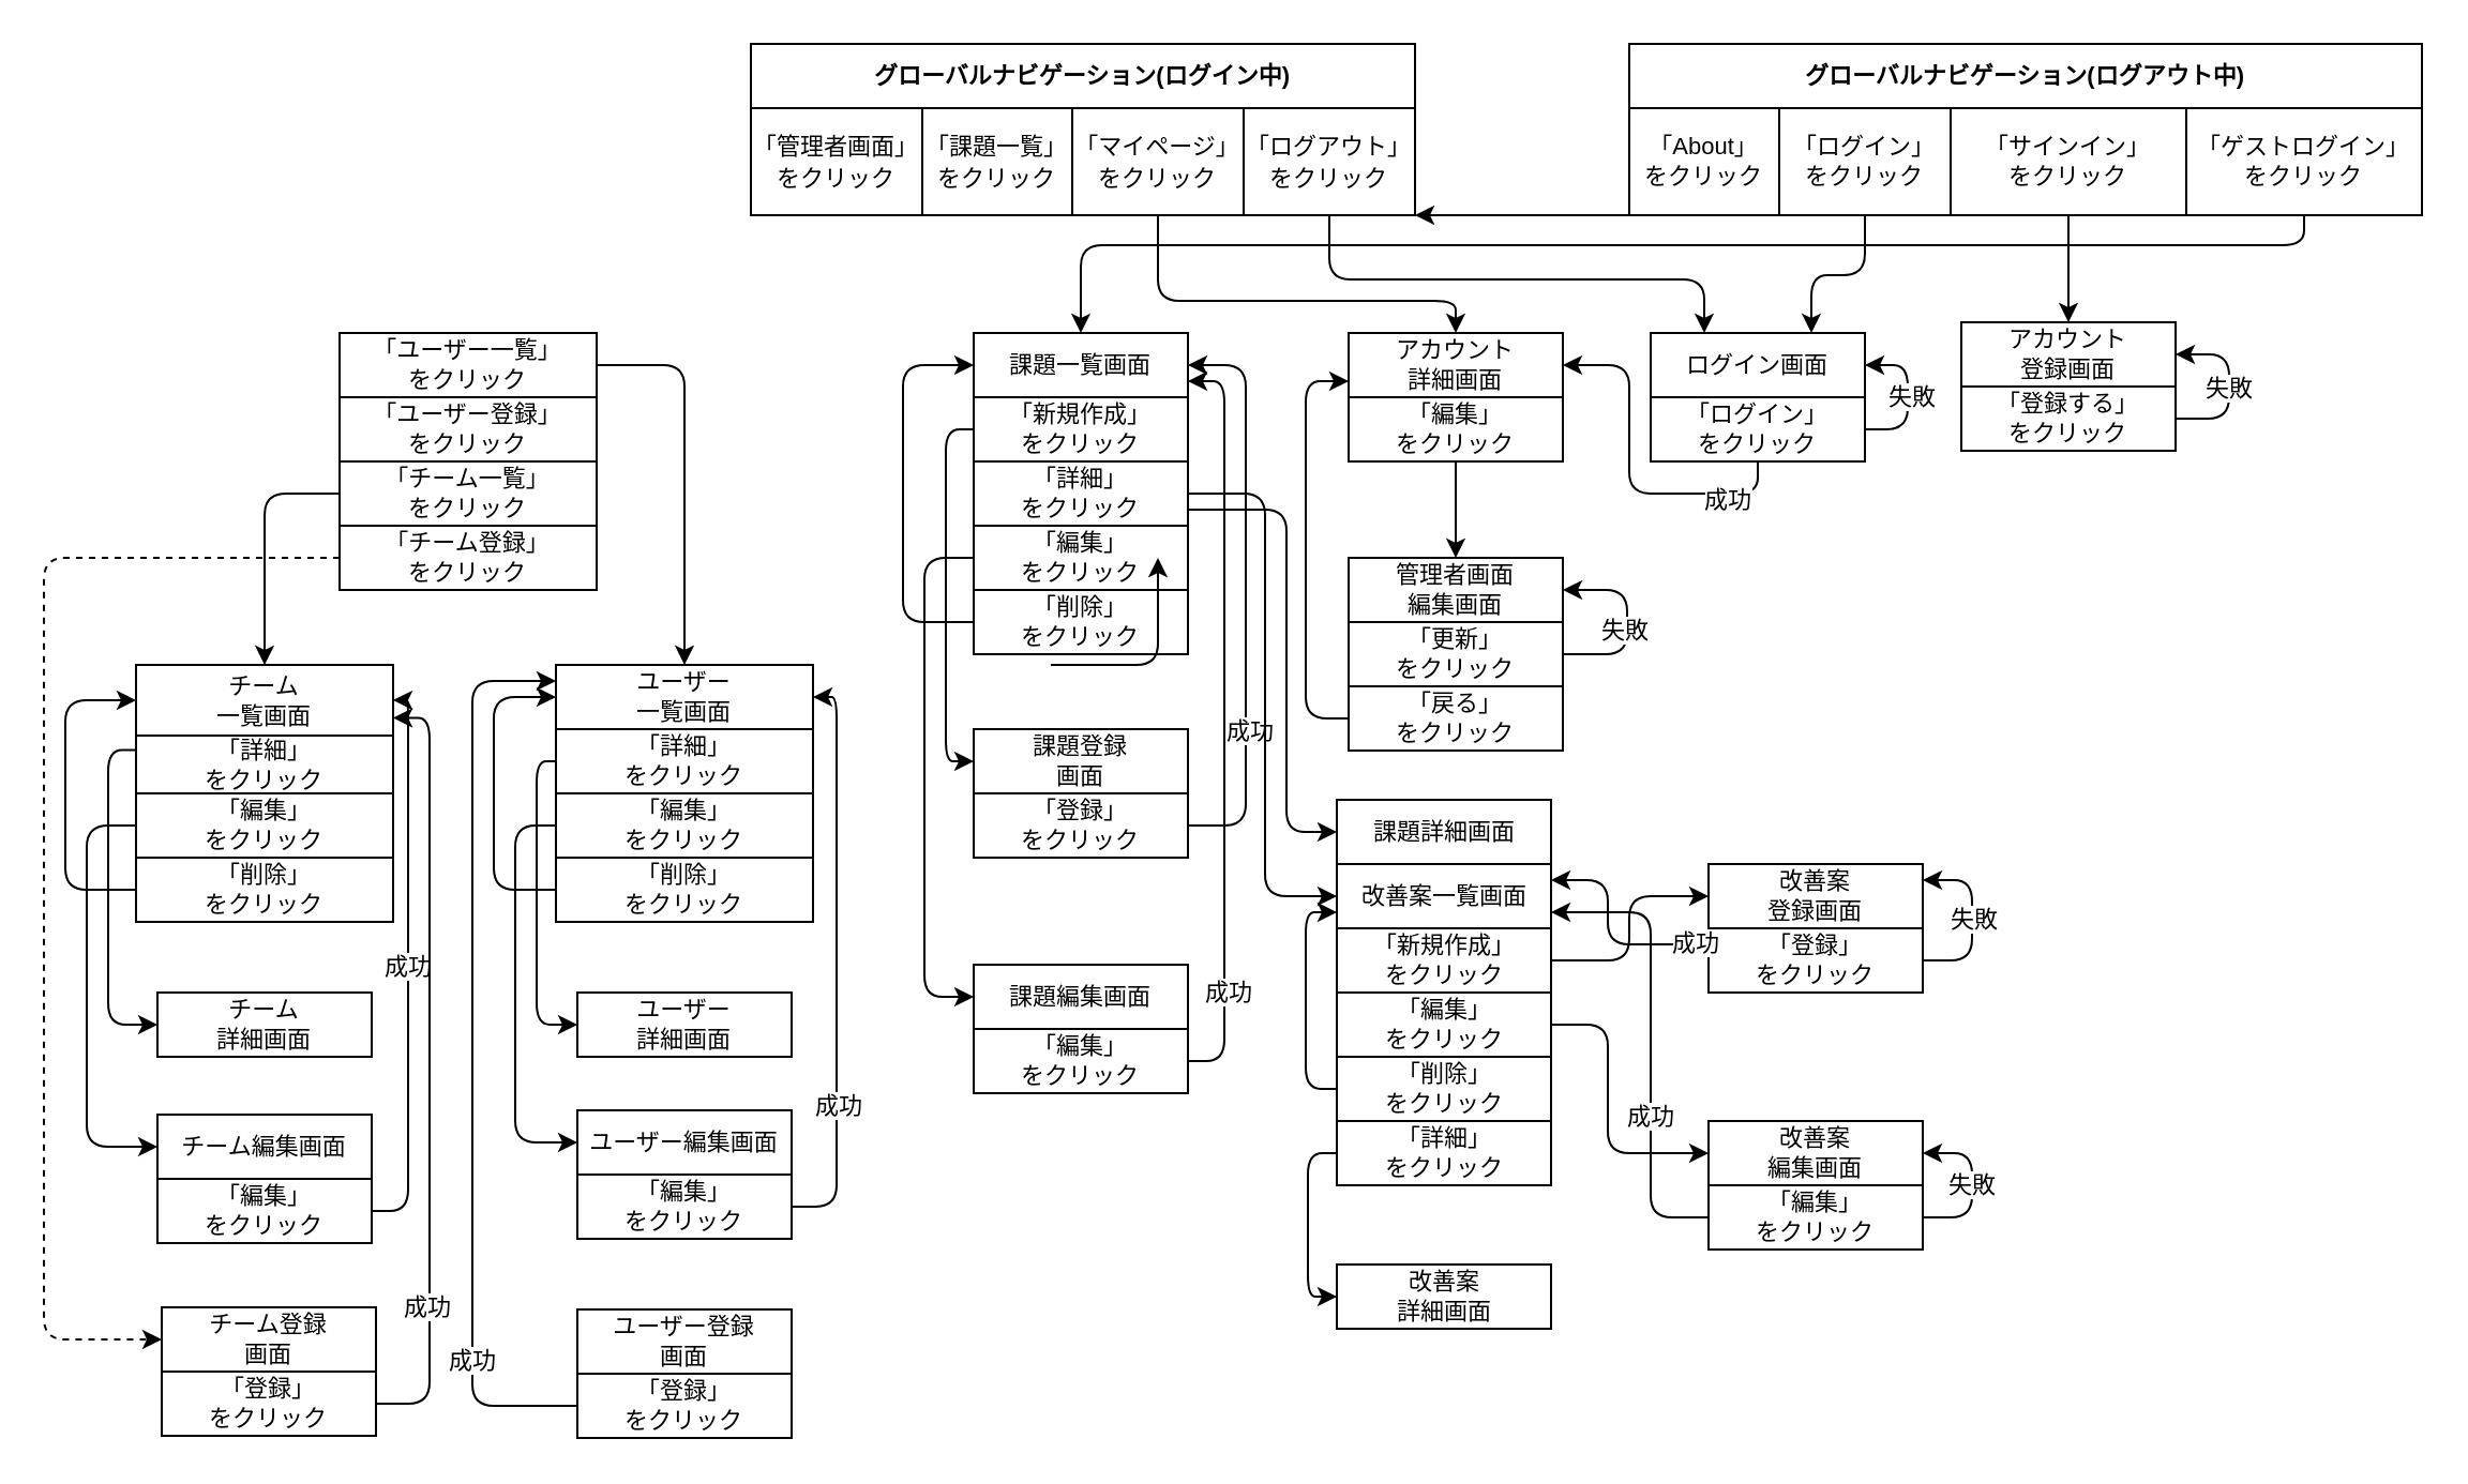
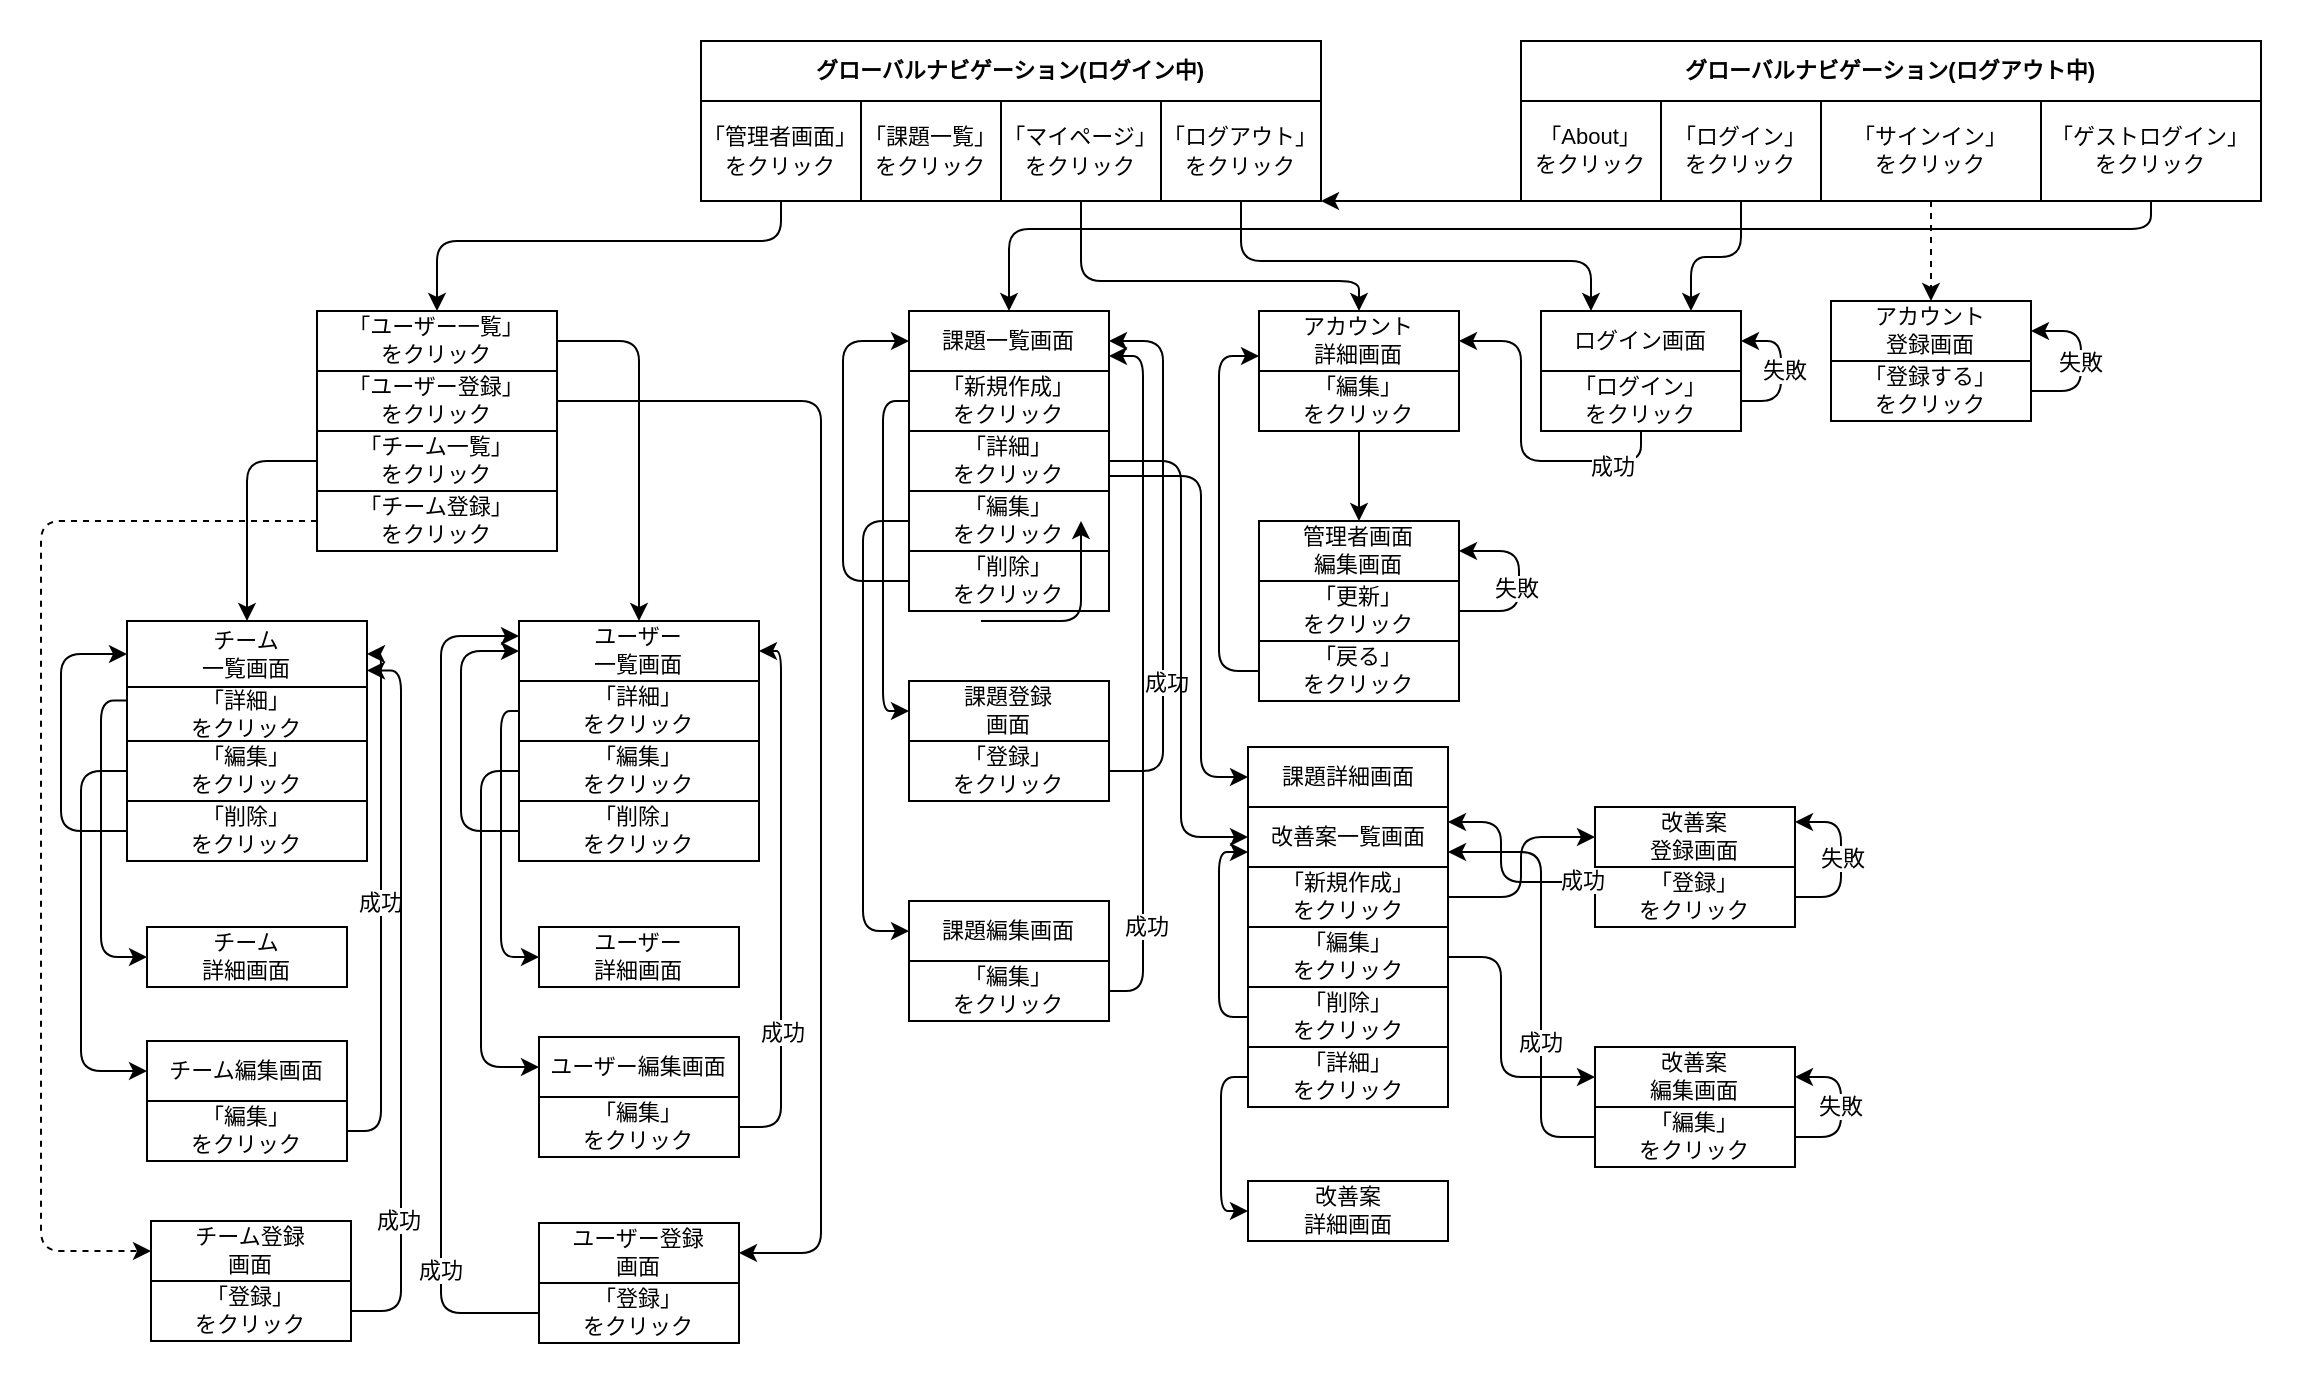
+ <mxCell id="147" value="" style="edgeStyle=segmentEdgeStyle;endArrow=classic;html=1;fontSize=11;exitX=0.5;exitY=1;exitDx=0;exitDy=0;entryX=0.5;entryY=0;entryDx=0;entryDy=0;" edge="1" parent="1" source="94" target="121"><mxGeometry width="50" height="50" relative="1" as="geometry"><mxPoint x="490" y="310" as="sourcePoint" /><mxPoint x="540" y="260" as="targetPoint" /><Array as="points"><mxPoint x="390" y="120" /><mxPoint x="218" y="120" /></Array></mxGeometry></mxCell>
- <mxCell id="2" style="edgeStyle=none;html=1;exitX=0.5;exitY=1;exitDx=0;exitDy=0;entryX=0.5;entryY=0;entryDx=0;entryDy=0;fontSize=11;" edge="1" parent="1" source="98" target="4"><mxGeometry relative="1" as="geometry" /></mxCell>
+ <mxCell id="2" style="edgeStyle=none;html=1;exitX=0.5;exitY=1;exitDx=0;exitDy=0;entryX=0.5;entryY=0;entryDx=0;entryDy=0;fontSize=11;dashed=1;" edge="1" parent="1" source="98" target="4"><mxGeometry relative="1" as="geometry" /></mxCell>
+ <mxCell id="130" value="" style="edgeStyle=segmentEdgeStyle;endArrow=classic;html=1;fontSize=11;exitX=1;exitY=0.5;exitDx=0;exitDy=0;entryX=1;entryY=0.5;entryDx=0;entryDy=0;" edge="1" parent="1" source="120" target="49"><mxGeometry width="50" height="50" relative="1" as="geometry"><mxPoint x="440" y="520" as="sourcePoint" /><mxPoint x="490" y="470" as="targetPoint" /><Array as="points"><mxPoint x="410" y="200" /><mxPoint x="410" y="626" /></Array></mxGeometry></mxCell>
